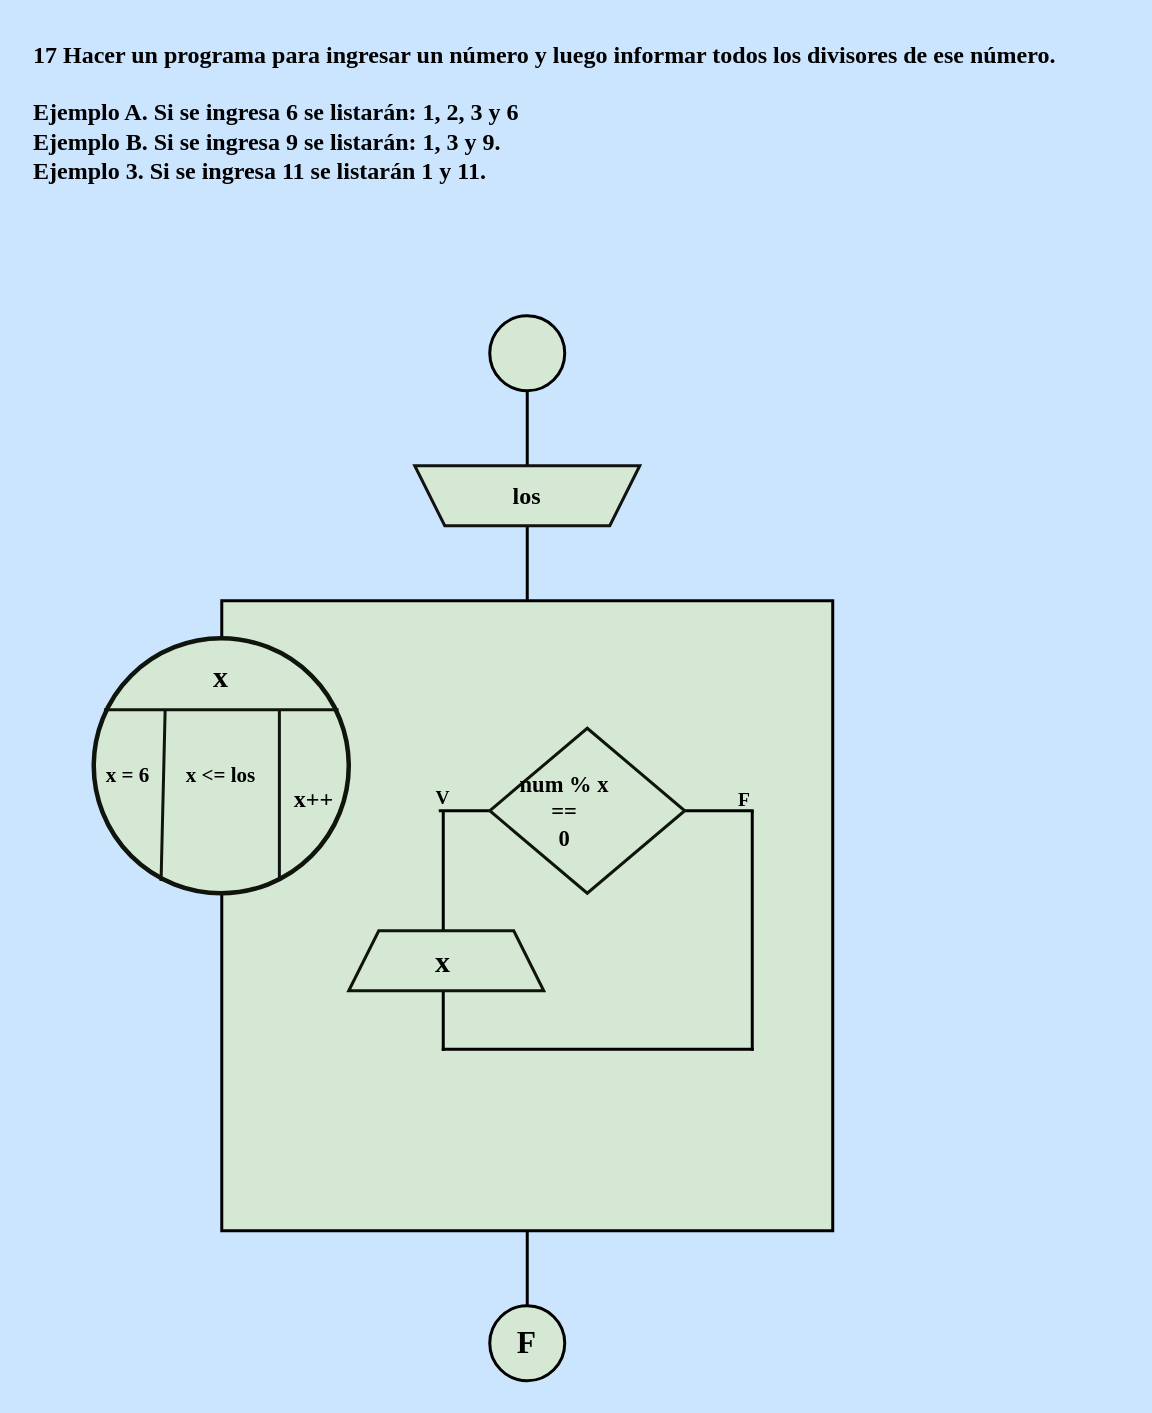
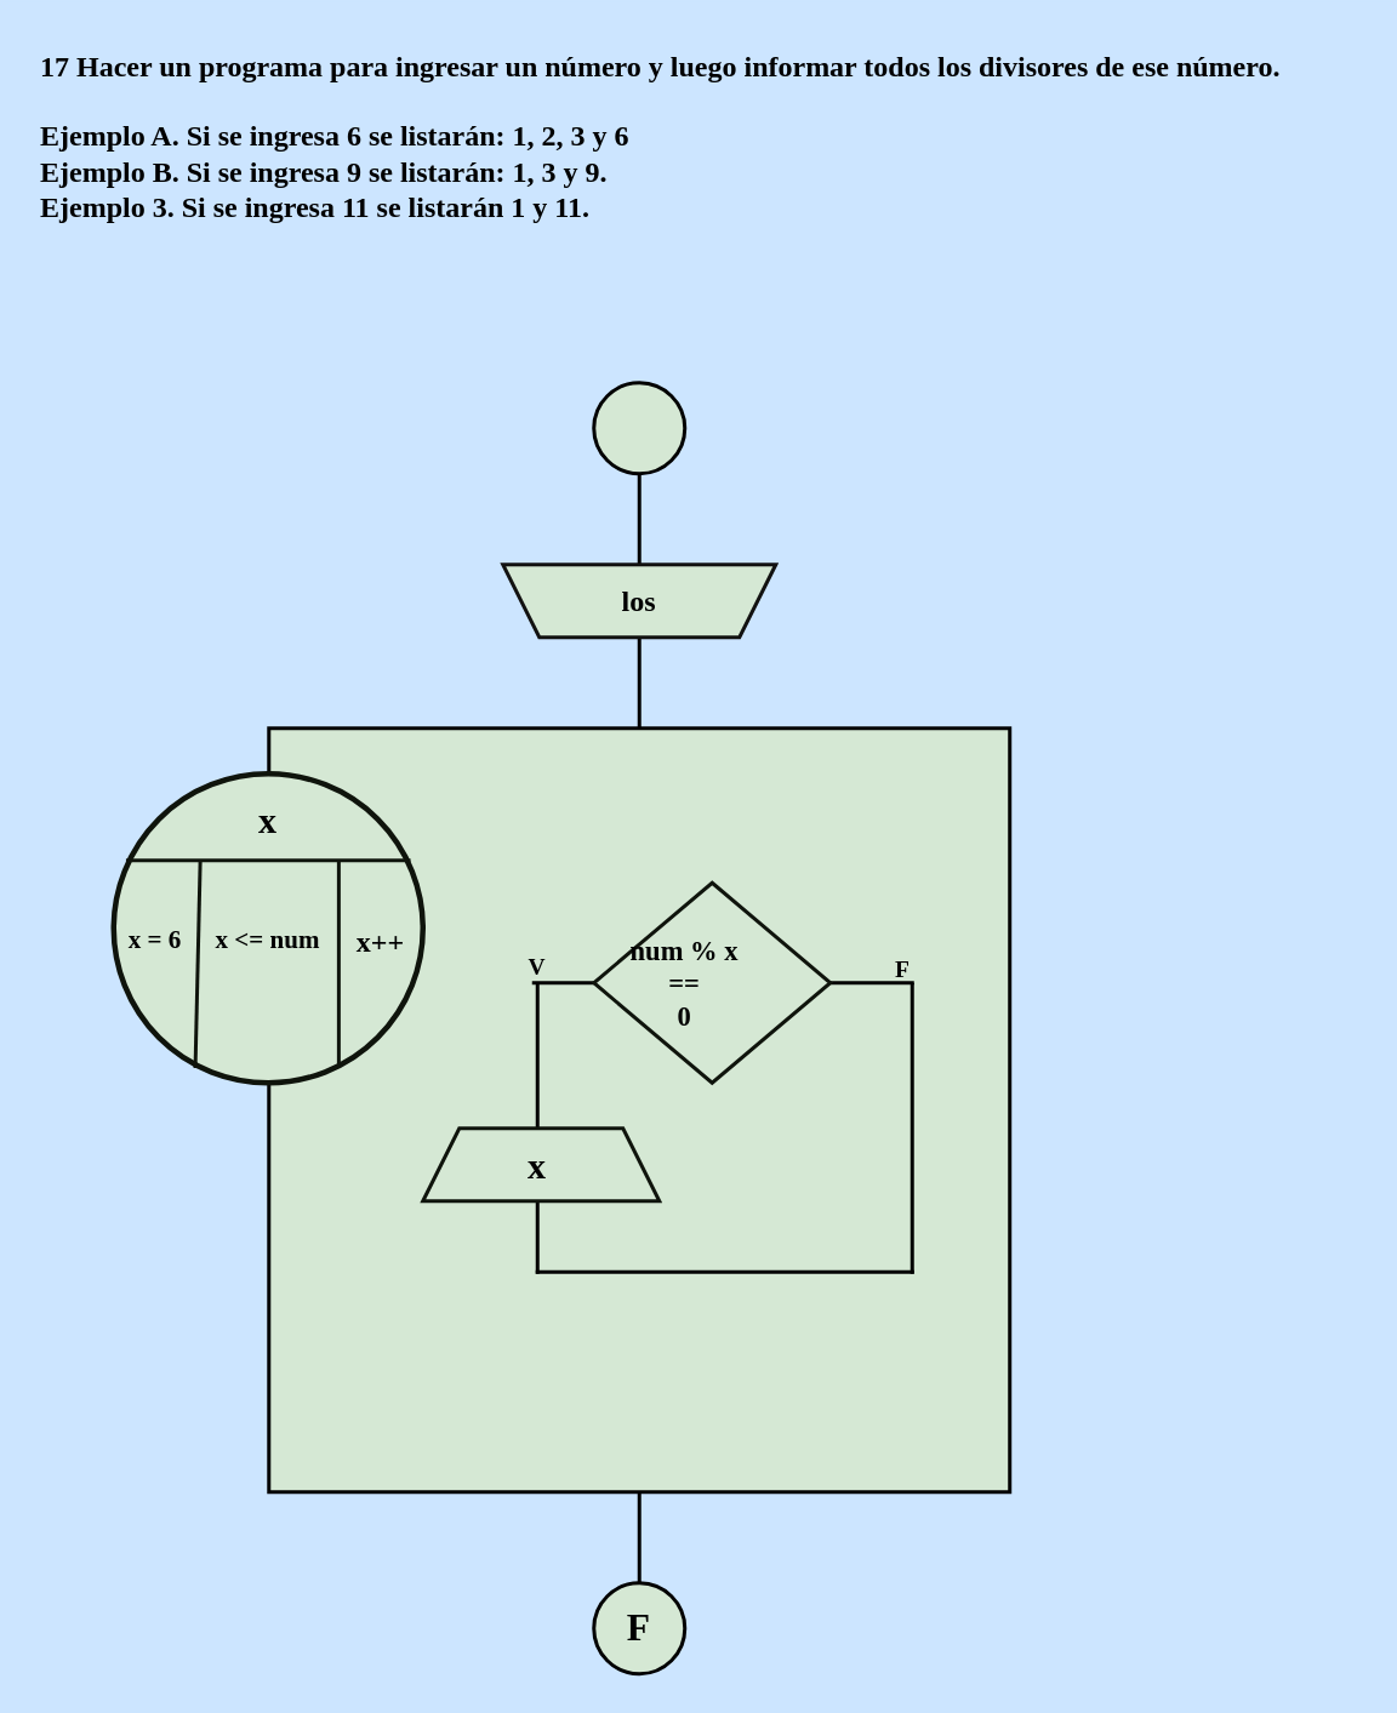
- <mxCell id="24" value="&lt;font size=&quot;1&quot; face=&quot;Comic Sans MS&quot; color=&quot;#000000&quot;&gt;&lt;b style=&quot;font-size: 14px;&quot;&gt;x &amp;lt;= los&lt;/b&gt;&lt;/font&gt;" style="text;strokeColor=none;align=center;fillColor=none;html=1;verticalAlign=middle;whiteSpace=wrap;rounded=0;fontFamily=Architects Daughter;fontSource=https://fonts.googleapis.com/css?family=Architects+Daughter;container=0;" vertex="1" parent="1"><mxGeometry x="112" y="507" width="70" height="20" as="geometry" /></mxCell>
+ <mxCell id="24" value="&lt;font size=&quot;1&quot; face=&quot;Comic Sans MS&quot; color=&quot;#000000&quot;&gt;&lt;b style=&quot;font-size: 14px;&quot;&gt;x &amp;lt;= num&lt;/b&gt;&lt;/font&gt;" style="text;strokeColor=none;align=center;fillColor=none;html=1;verticalAlign=middle;whiteSpace=wrap;rounded=0;fontFamily=Architects Daughter;fontSource=https://fonts.googleapis.com/css?family=Architects+Daughter;container=0;" vertex="1" parent="1"><mxGeometry x="112" y="507" width="70" height="20" as="geometry" /></mxCell>
- <mxCell id="25" value="&lt;font size=&quot;1&quot; face=&quot;Comic Sans MS&quot; color=&quot;#000000&quot;&gt;&lt;b style=&quot;font-size: 16px;&quot;&gt;x++&lt;/b&gt;&lt;/font&gt;" style="text;strokeColor=none;align=center;fillColor=none;html=1;verticalAlign=middle;whiteSpace=wrap;rounded=0;fontFamily=Architects Daughter;fontSource=https://fonts.googleapis.com/css?family=Architects+Daughter;container=0;" vertex="1" parent="1"><mxGeometry x="189" y="522" width="40" height="20" as="geometry" /></mxCell>
+ <mxCell id="25" value="&lt;font size=&quot;1&quot; face=&quot;Comic Sans MS&quot; color=&quot;#000000&quot;&gt;&lt;b style=&quot;font-size: 16px;&quot;&gt;x++&lt;/b&gt;&lt;/font&gt;" style="text;strokeColor=none;align=center;fillColor=none;html=1;verticalAlign=middle;whiteSpace=wrap;rounded=0;fontFamily=Architects Daughter;fontSource=https://fonts.googleapis.com/css?family=Architects+Daughter;container=0;" vertex="1" parent="1"><mxGeometry x="189" y="507" width="40" height="20" as="geometry" /></mxCell>
